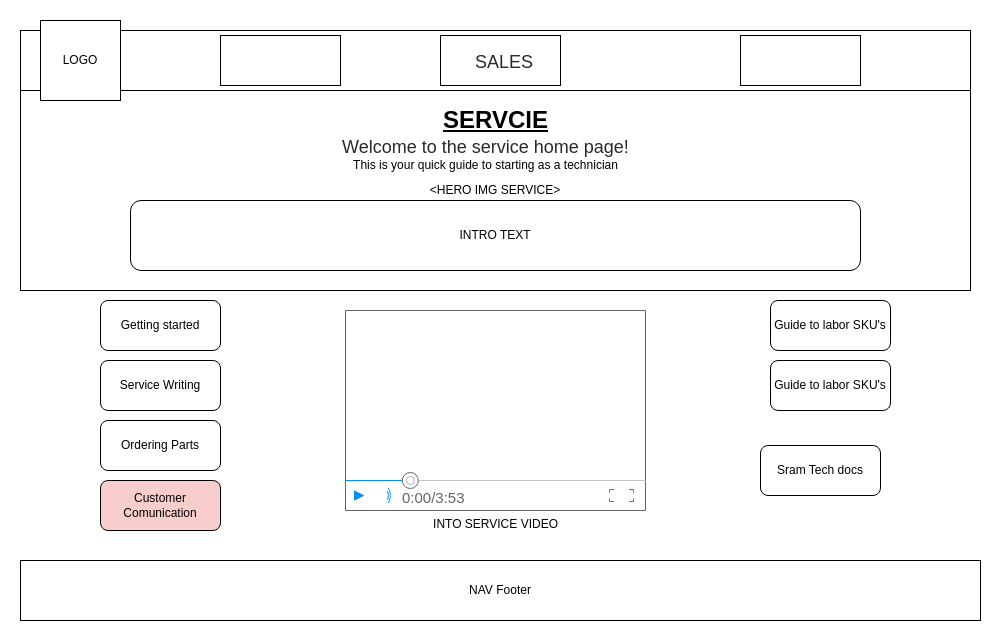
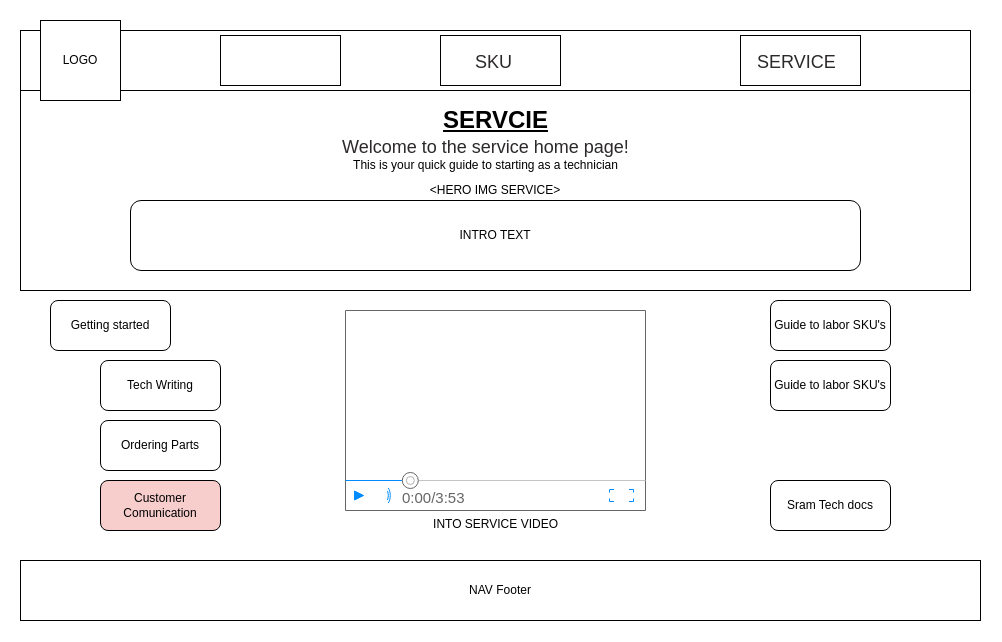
- <mxCell id="9" value="&lt;div style=&quot;text-align: center;&quot;&gt;&lt;span style=&quot;background-color: initial; font-size: 18px;&quot;&gt;&lt;font face=&quot;Source Sans Pro, sans-serif&quot; color=&quot;#2c292a&quot;&gt;SALES&lt;/font&gt;&lt;/span&gt;&lt;/div&gt;" style="text;whiteSpace=wrap;html=1;" vertex="1" parent="7"><mxGeometry x="32.5" y="10" width="55" height="30" as="geometry" /></mxCell>
+ <mxCell id="9" value="&lt;div style=&quot;text-align: center;&quot;&gt;&lt;span style=&quot;background-color: initial; font-size: 18px;&quot;&gt;&lt;font face=&quot;Source Sans Pro, sans-serif&quot; color=&quot;#2c292a&quot;&gt;SKU&lt;/font&gt;&lt;/span&gt;&lt;/div&gt;" style="text;whiteSpace=wrap;html=1;" vertex="1" parent="7"><mxGeometry x="32.5" y="10" width="55" height="30" as="geometry" /></mxCell>
+ <mxCell id="6" value="&lt;div style=&quot;text-align: center;&quot;&gt;&lt;span style=&quot;background-color: initial; font-size: 18px;&quot;&gt;&lt;font face=&quot;Source Sans Pro, sans-serif&quot; color=&quot;#2c292a&quot;&gt;SERVICE&lt;/font&gt;&lt;/span&gt;&lt;/div&gt;" style="text;whiteSpace=wrap;html=1;" vertex="1" parent="4"><mxGeometry x="15" y="10" width="90" height="30" as="geometry" /></mxCell>
- <mxCell id="19" value="Getting started" style="rounded=1;whiteSpace=wrap;html=1;" vertex="1" parent="1"><mxGeometry x="100" y="300" width="120" height="50" as="geometry" /></mxCell>
+ <mxCell id="19" value="Getting started" style="rounded=1;whiteSpace=wrap;html=1;" vertex="1" parent="1"><mxGeometry x="50" y="300" width="120" height="50" as="geometry" /></mxCell>
- <mxCell id="20" value="Service Writing" style="rounded=1;whiteSpace=wrap;html=1;" vertex="1" parent="1"><mxGeometry x="100" y="360" width="120" height="50" as="geometry" /></mxCell>
+ <mxCell id="20" value="Tech Writing" style="rounded=1;whiteSpace=wrap;html=1;" vertex="1" parent="1"><mxGeometry x="100" y="360" width="120" height="50" as="geometry" /></mxCell>
- <mxCell id="25" value="Sram Tech docs" style="rounded=1;whiteSpace=wrap;html=1;" vertex="1" parent="1"><mxGeometry x="760" y="445" width="120" height="50" as="geometry" /></mxCell>
+ <mxCell id="25" value="Sram Tech docs" style="rounded=1;whiteSpace=wrap;html=1;" vertex="1" parent="1"><mxGeometry x="770" y="480" width="120" height="50" as="geometry" /></mxCell>
